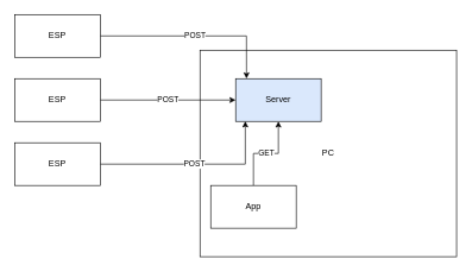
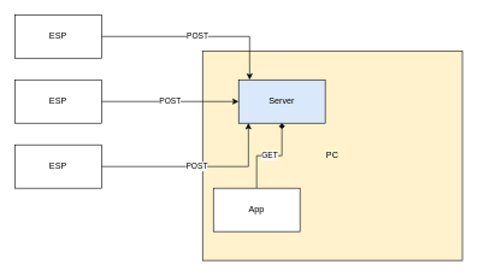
- <mxCell id="6" value="GET" style="edgeStyle=orthogonalEdgeStyle;rounded=0;orthogonalLoop=1;jettySize=auto;html=1;entryX=0.5;entryY=1;entryDx=0;entryDy=0;" parent="1" source="7" target="5" edge="1"><mxGeometry relative="1" as="geometry"><mxPoint as="offset" /></mxGeometry></mxCell>
+ <mxCell id="6" value="GET" style="edgeStyle=orthogonalEdgeStyle;rounded=0;orthogonalLoop=1;jettySize=auto;html=1;entryX=0.5;entryY=1;entryDx=0;entryDy=0;endArrow=diamond;" parent="1" source="7" target="5" edge="1"><mxGeometry relative="1" as="geometry"><mxPoint as="offset" /></mxGeometry></mxCell>
- <mxCell id="2" value="PC" style="rounded=0;whiteSpace=wrap;html=1;" parent="1" vertex="1"><mxGeometry x="280" y="70" width="360" height="290" as="geometry" /></mxCell>
+ <mxCell id="2" value="PC" style="rounded=0;whiteSpace=wrap;html=1;fillColor=#fff2cc;" parent="1" vertex="1"><mxGeometry x="280" y="70" width="360" height="290" as="geometry" /></mxCell>
